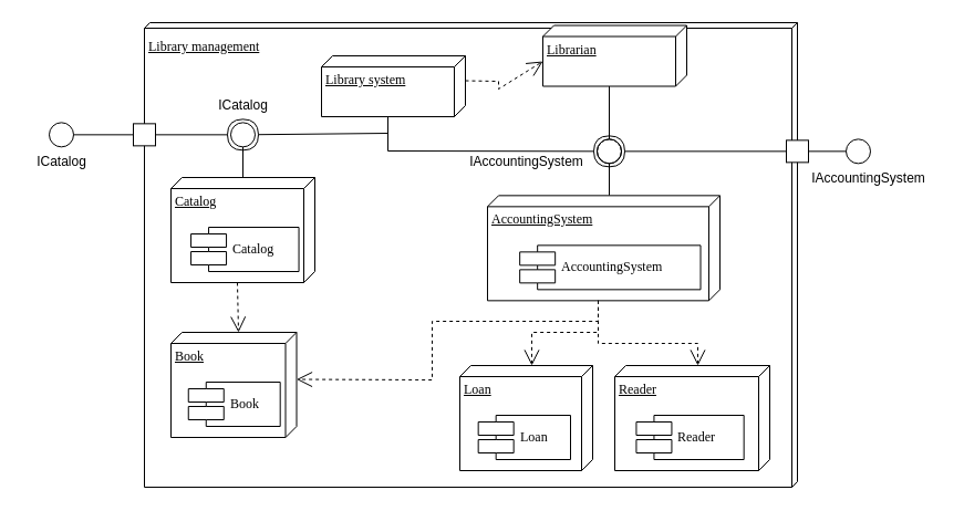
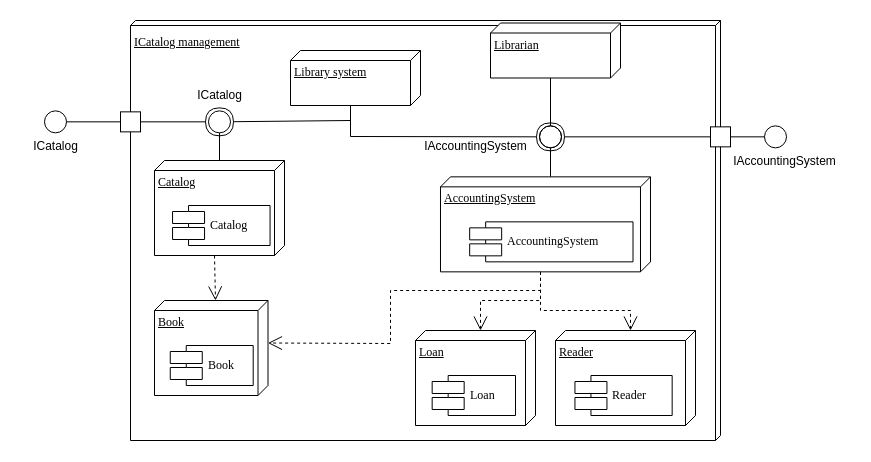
- <mxCell id="2" value="Library management" style="verticalAlign=top;align=left;spacingTop=8;spacingLeft=2;spacingRight=12;shape=cube;size=5;direction=south;fontStyle=4;html=1;rounded=0;shadow=0;comic=0;labelBackgroundColor=none;strokeWidth=1;fontFamily=Verdana;fontSize=12" vertex="1" parent="1"><mxGeometry x="130" y="20" width="590" height="420" as="geometry" /></mxCell>
+ <mxCell id="2" value="ICatalog management" style="verticalAlign=top;align=left;spacingTop=8;spacingLeft=2;spacingRight=12;shape=cube;size=5;direction=south;fontStyle=4;html=1;rounded=0;shadow=0;comic=0;labelBackgroundColor=none;strokeWidth=1;fontFamily=Verdana;fontSize=12" vertex="1" parent="1"><mxGeometry x="130" y="20" width="590" height="420" as="geometry" /></mxCell>
- <mxCell id="36" value="" style="endArrow=open;endSize=12;dashed=1;html=1;rounded=0;exitX=0;exitY=0;exitDx=22.5;exitDy=0;exitPerimeter=0;entryX=0;entryY=0;entryDx=32.5;entryDy=130;entryPerimeter=0;" edge="1" parent="1" source="12" target="38"><mxGeometry width="160" relative="1" as="geometry"><mxPoint x="364" y="116.06" as="sourcePoint" /><mxPoint x="470" y="73" as="targetPoint" /><Array as="points"><mxPoint x="450" y="73" /><mxPoint x="450" y="80" /></Array></mxGeometry></mxCell>
